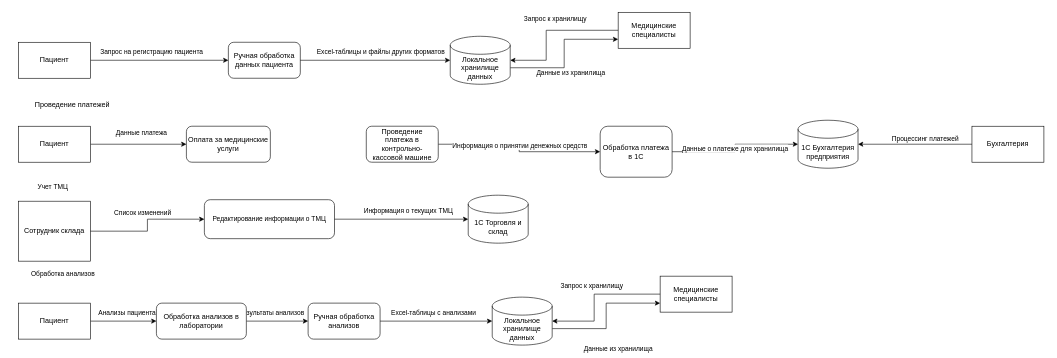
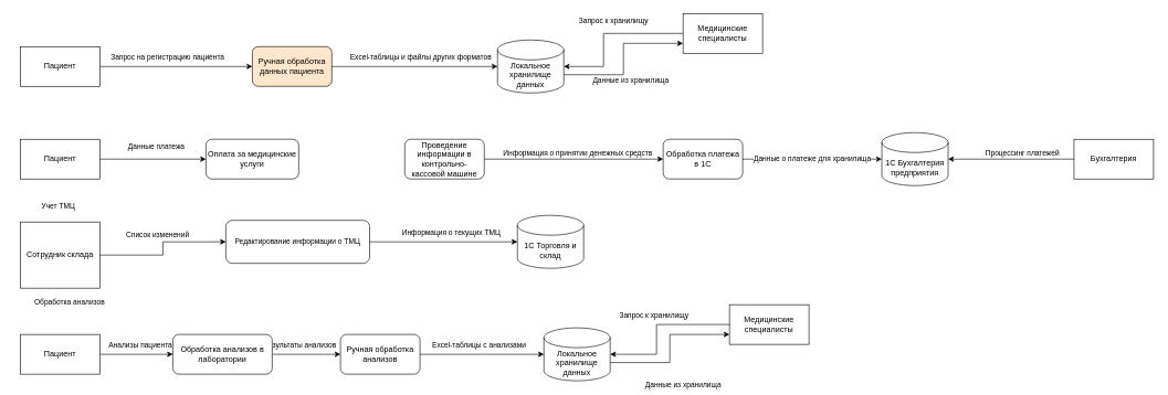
- <mxCell id="16" value="Ручная обработка данных пациента" style="rounded=1;whiteSpace=wrap;html=1;" parent="1" vertex="1"><mxGeometry x="380" y="70" width="120" height="60" as="geometry" /></mxCell>
+ <mxCell id="16" value="Ручная обработка данных пациента" style="rounded=1;whiteSpace=wrap;html=1;fillColor=#ffe6cc;" parent="1" vertex="1"><mxGeometry x="380" y="70" width="120" height="60" as="geometry" /></mxCell>
- <mxCell id="25" value="Проведение платежей" style="text;html=1;align=center;verticalAlign=middle;whiteSpace=wrap;rounded=0;" parent="1" vertex="1"><mxGeometry x="20" y="160" width="200" height="30" as="geometry" /></mxCell>
- <mxCell id="33" value="Проведение платежа в контрольно-кассовой машине" style="rounded=1;whiteSpace=wrap;html=1;" parent="1" vertex="1"><mxGeometry x="610" y="210" width="120" height="60" as="geometry" /></mxCell>
+ <mxCell id="33" value="Проведение информации в контрольно-кассовой машине" style="rounded=1;whiteSpace=wrap;html=1;" parent="1" vertex="1"><mxGeometry x="610" y="210" width="120" height="60" as="geometry" /></mxCell>
- <mxCell id="34" value="Обработка платежа в 1С" style="rounded=1;whiteSpace=wrap;html=1;" parent="1" vertex="1"><mxGeometry x="1000" y="210" width="120" height="85" as="geometry" /></mxCell>
+ <mxCell id="34" value="Обработка платежа в 1С" style="rounded=1;whiteSpace=wrap;html=1;" parent="1" vertex="1"><mxGeometry x="1000" y="210" width="120" height="60" as="geometry" /></mxCell>
